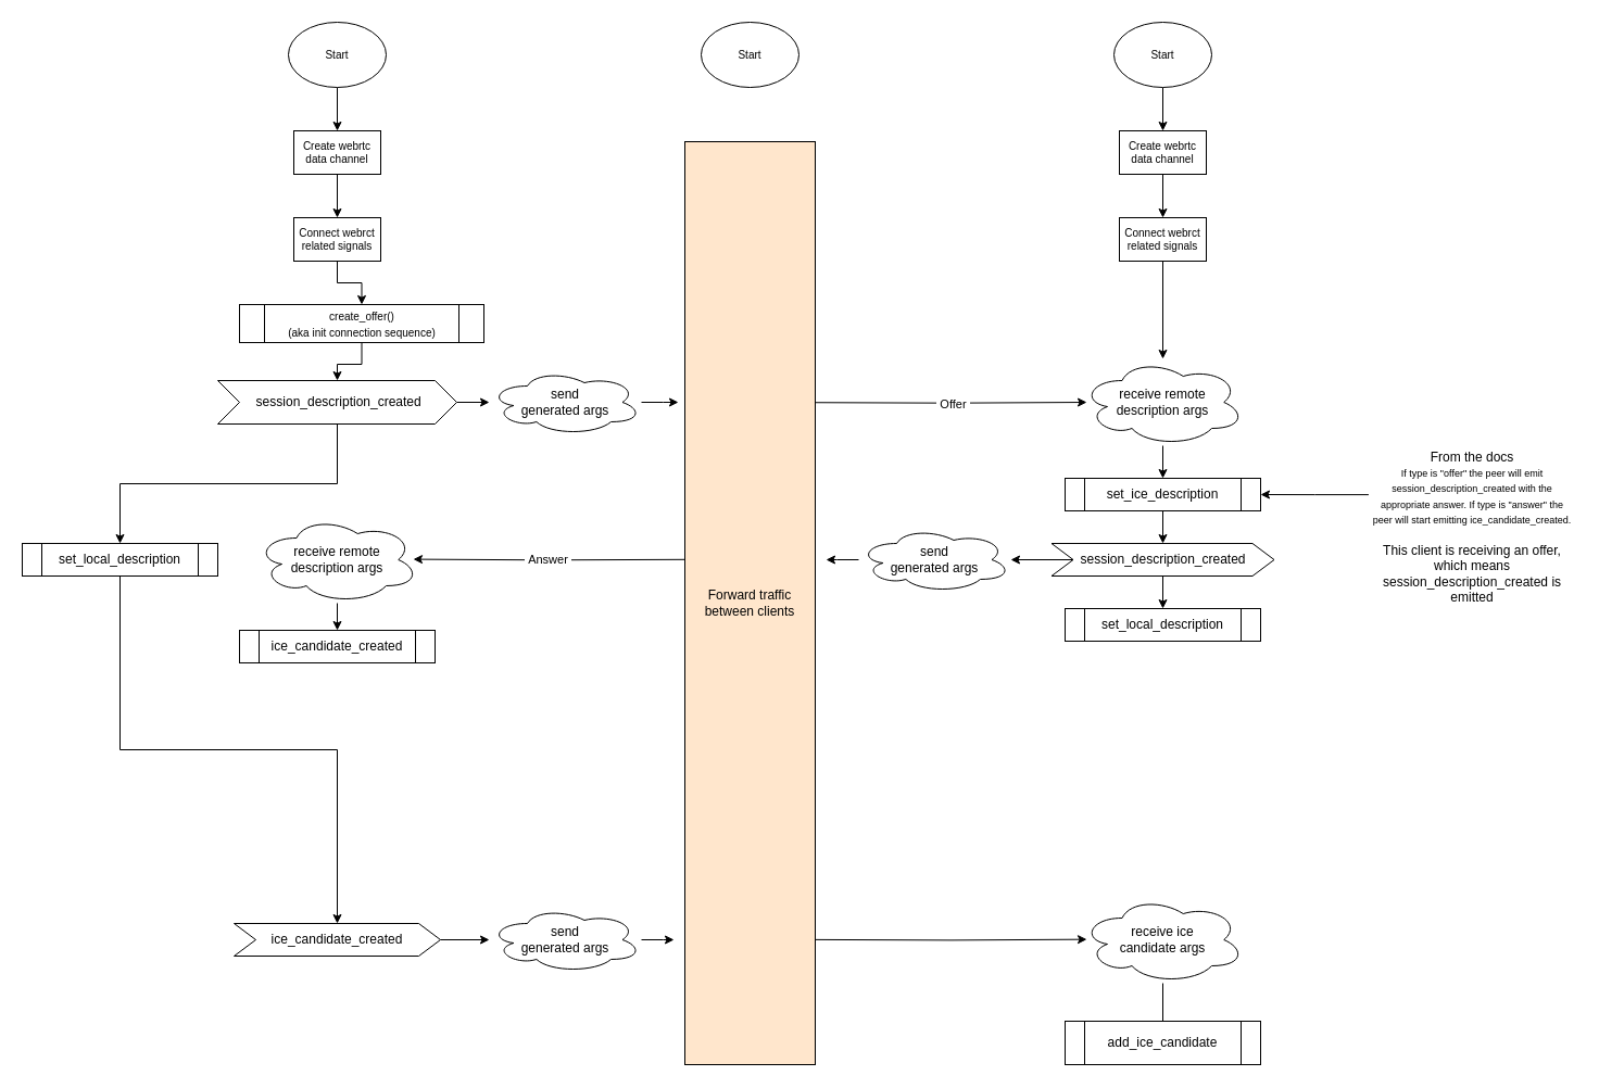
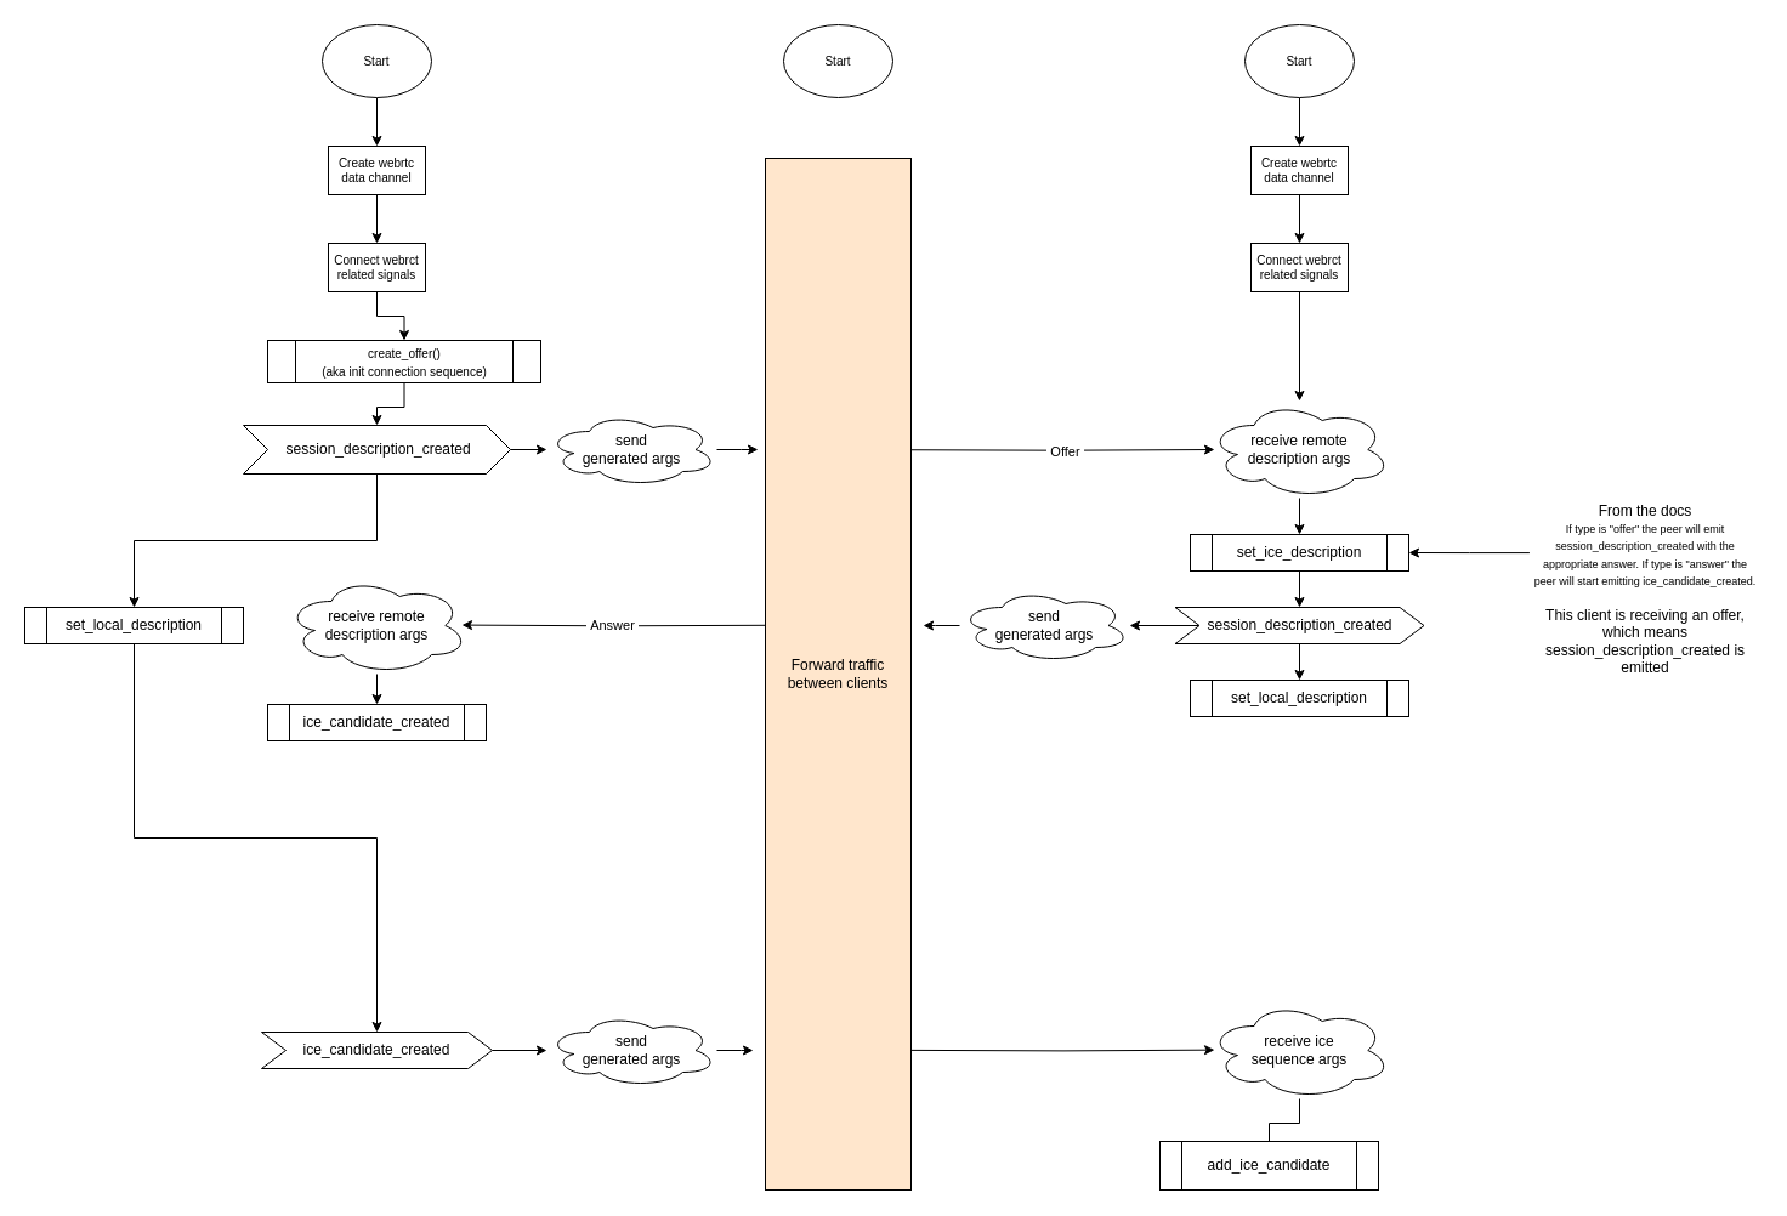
- <mxCell id="36" value="receive&amp;nbsp;&lt;span style=&quot;background-color: initial;&quot;&gt;ice&lt;/span&gt;&lt;div&gt;&lt;div&gt;candidate args&lt;/div&gt;&lt;/div&gt;" style="ellipse;shape=cloud;whiteSpace=wrap;html=1;" vertex="1" parent="1"><mxGeometry x="995" y="825" width="150" height="80" as="geometry" /></mxCell>
+ <mxCell id="36" value="receive&amp;nbsp;&lt;span style=&quot;background-color: initial;&quot;&gt;ice&lt;/span&gt;&lt;div&gt;&lt;div&gt;sequence args&lt;/div&gt;&lt;/div&gt;" style="ellipse;shape=cloud;whiteSpace=wrap;html=1;" vertex="1" parent="1"><mxGeometry x="995" y="825" width="150" height="80" as="geometry" /></mxCell>
- <mxCell id="32" value="&lt;font&gt;add_ice_candidate&lt;/font&gt;" style="shape=process;whiteSpace=wrap;html=1;backgroundOutline=1;" vertex="1" parent="1"><mxGeometry x="980" y="940" width="180" height="40" as="geometry" /></mxCell>
+ <mxCell id="32" value="&lt;font&gt;add_ice_candidate&lt;/font&gt;" style="shape=process;whiteSpace=wrap;html=1;backgroundOutline=1;" vertex="1" parent="1"><mxGeometry x="955" y="940" width="180" height="40" as="geometry" /></mxCell>
